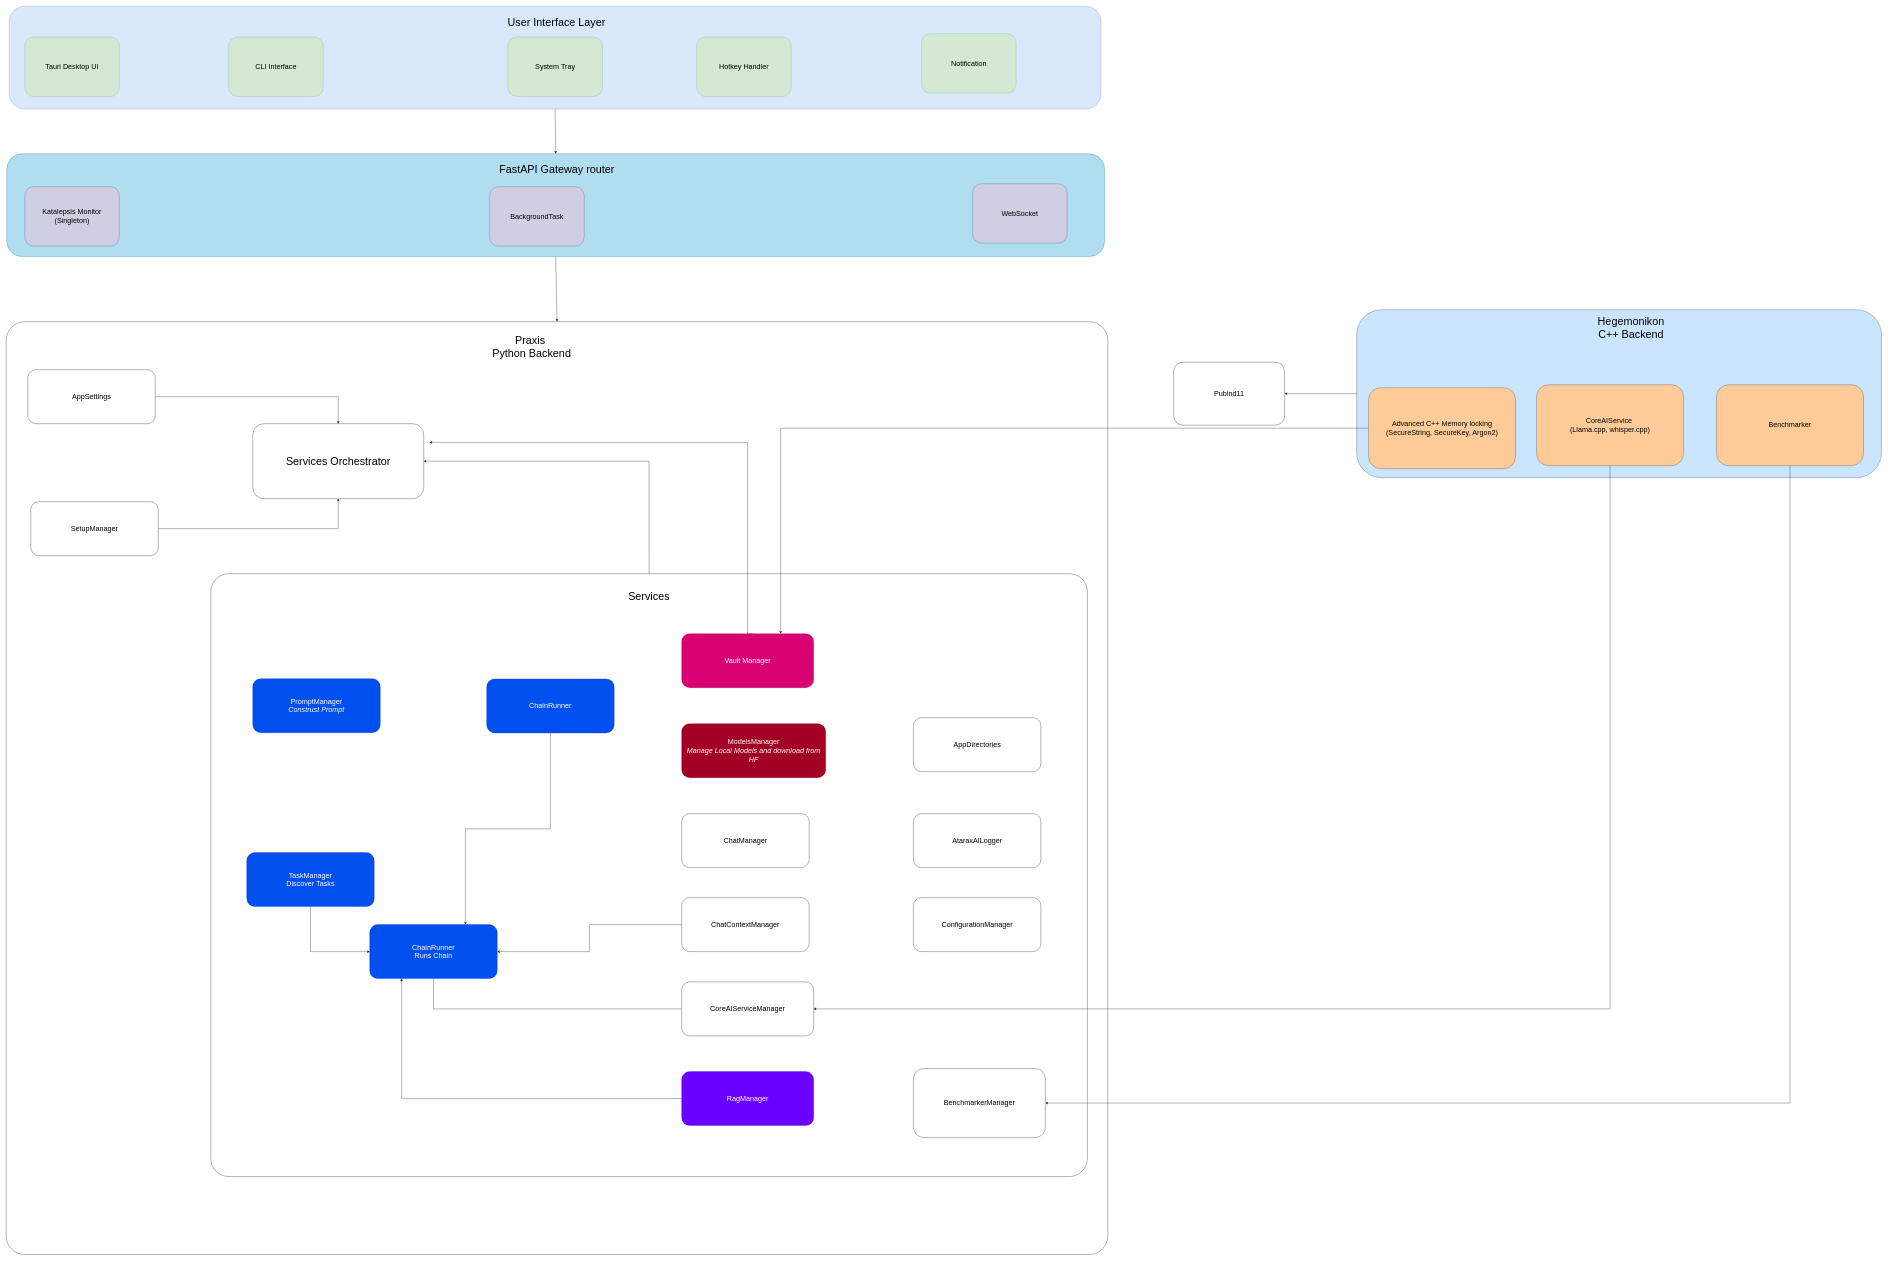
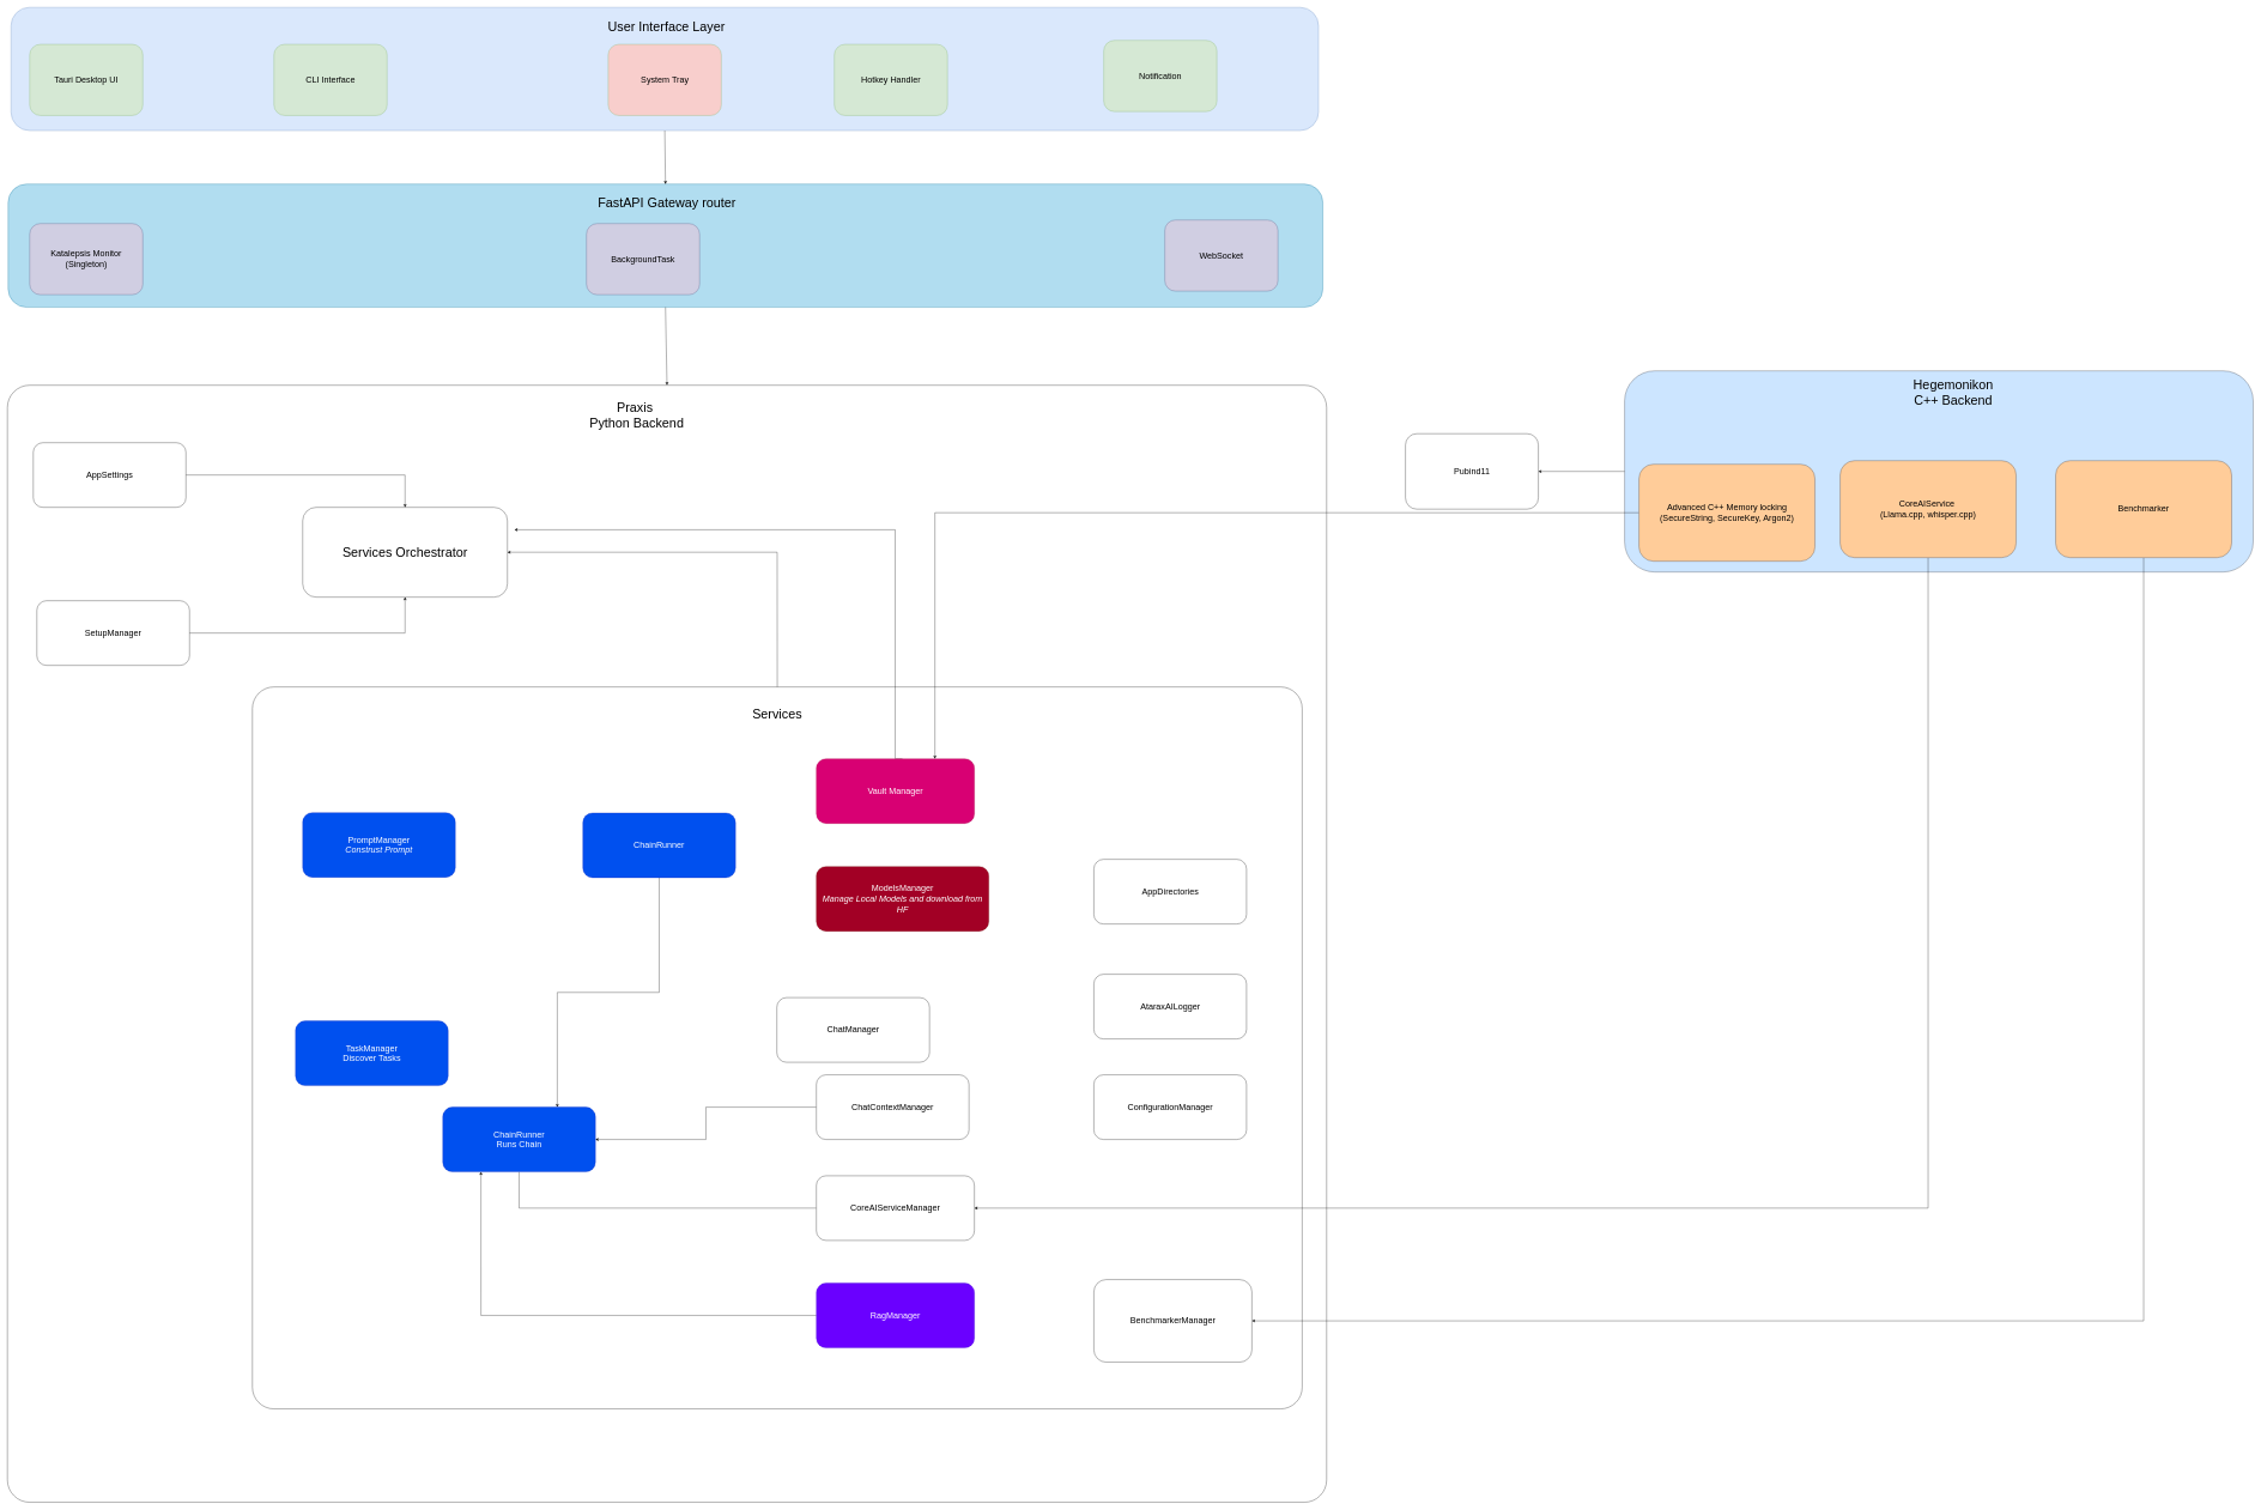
- <mxCell id="8" value="&lt;font style=&quot;font-size: 24px;&quot;&gt;System Tray&lt;/font&gt;" style="rounded=1;whiteSpace=wrap;html=1;fillColor=#d5e8d4;strokeColor=#82b366;" parent="1" vertex="1"><mxGeometry x="1692.5" y="123" width="315" height="198" as="geometry" /></mxCell>
+ <mxCell id="8" value="&lt;font style=&quot;font-size: 24px;&quot;&gt;System Tray&lt;/font&gt;" style="rounded=1;whiteSpace=wrap;html=1;fillColor=#f8cecc;strokeColor=#82b366;" parent="1" vertex="1"><mxGeometry x="1692.5" y="123" width="315" height="198" as="geometry" /></mxCell>
- <mxCell id="36" value="&lt;font style=&quot;font-size: 24px;&quot;&gt;ChatManager&lt;/font&gt;" style="rounded=1;whiteSpace=wrap;html=1;" parent="1" vertex="1"><mxGeometry x="2272" y="2712" width="425" height="180" as="geometry" /></mxCell>
+ <mxCell id="36" value="&lt;font style=&quot;font-size: 24px;&quot;&gt;ChatManager&lt;/font&gt;" style="rounded=1;whiteSpace=wrap;html=1;" parent="1" vertex="1"><mxGeometry x="2162" y="2777" width="425" height="180" as="geometry" /></mxCell>
- <mxCell id="51" style="edgeStyle=orthogonalEdgeStyle;rounded=0;orthogonalLoop=1;jettySize=auto;html=1;entryX=0;entryY=0.5;entryDx=0;entryDy=0;" parent="1" source="52" target="53" edge="1"><mxGeometry relative="1" as="geometry" /></mxCell>
